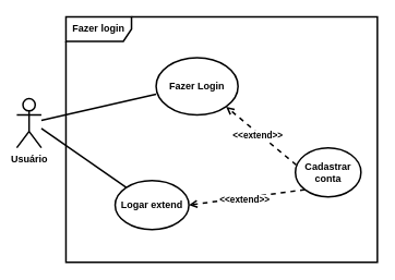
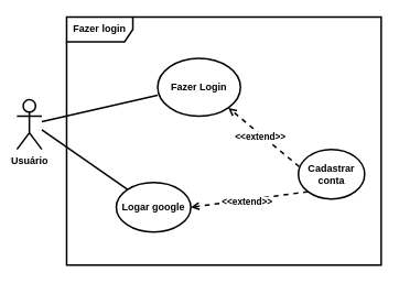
- <mxCell id="9" value="Logar extend" style="ellipse;whiteSpace=wrap;html=1;strokeWidth=2;fontStyle=1" vertex="1" parent="1"><mxGeometry x="140" y="220" width="90" height="60" as="geometry" /></mxCell>
+ <mxCell id="9" value="Logar google" style="ellipse;whiteSpace=wrap;html=1;strokeWidth=2;fontStyle=1" vertex="1" parent="1"><mxGeometry x="140" y="220" width="90" height="60" as="geometry" /></mxCell>
